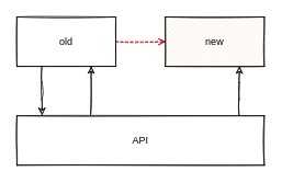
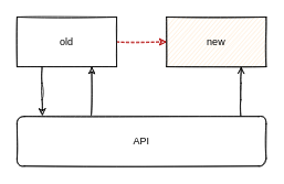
- <mxCell id="3" value="" style="edgeStyle=orthogonalEdgeStyle;rounded=0;orthogonalLoop=1;jettySize=auto;html=1;fillColor=#e51400;strokeColor=#B20000;sketch=1;dashed=1;endArrow=open;" edge="1" parent="1" source="4" target="8"><mxGeometry relative="1" as="geometry" /></mxCell>
+ <mxCell id="3" value="" style="edgeStyle=orthogonalEdgeStyle;rounded=0;orthogonalLoop=1;jettySize=auto;html=1;fillColor=#e51400;strokeColor=#B20000;sketch=1;dashed=1;" edge="1" parent="1" source="4" target="8"><mxGeometry relative="1" as="geometry" /></mxCell>
- <mxCell id="7" style="edgeStyle=orthogonalEdgeStyle;sketch=1;orthogonalLoop=1;jettySize=auto;html=1;exitX=0.898;exitY=-0.015;exitDx=0;exitDy=0;entryX=0.75;entryY=1;entryDx=0;entryDy=0;exitPerimeter=0;" parent="1" source="5" target="8" edge="1"><mxGeometry relative="1" as="geometry" /></mxCell>
+ <mxCell id="7" style="edgeStyle=orthogonalEdgeStyle;sketch=1;orthogonalLoop=1;jettySize=auto;html=1;exitX=0.898;exitY=-0.015;exitDx=0;exitDy=0;entryX=0.75;entryY=1;entryDx=0;entryDy=0;exitPerimeter=0;endArrow=open;" parent="1" source="5" target="8" edge="1"><mxGeometry relative="1" as="geometry" /></mxCell>
- <mxCell id="5" value="API" style="rounded=0;whiteSpace=wrap;html=1;sketch=1;" parent="1" vertex="1"><mxGeometry x="20" y="140" width="300" height="60" as="geometry" /></mxCell>
+ <mxCell id="5" value="API" style="whiteSpace=wrap;html=1;sketch=1;rounded=1;" parent="1" vertex="1"><mxGeometry x="20" y="140" width="300" height="60" as="geometry" /></mxCell>
